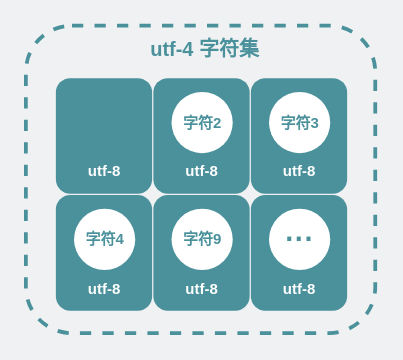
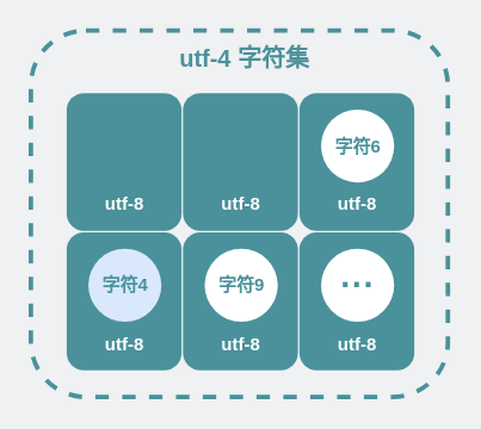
- <mxCell id="10" value="&lt;span&gt;&lt;font color=&quot;#4a919b&quot;&gt;字符2&lt;/font&gt;&lt;/span&gt;" style="ellipse;whiteSpace=wrap;html=1;aspect=fixed;fontColor=#000000;strokeColor=none;fontStyle=1" vertex="1" parent="1"><mxGeometry x="136.5" y="73" width="49" height="49" as="geometry" /></mxCell>
- <mxCell id="17" value="&lt;span&gt;&lt;font color=&quot;#4a919b&quot;&gt;字符3&lt;/font&gt;&lt;/span&gt;" style="ellipse;whiteSpace=wrap;html=1;aspect=fixed;fontColor=#000000;strokeColor=none;fontStyle=1" vertex="1" parent="1"><mxGeometry x="214.5" y="73" width="49" height="49" as="geometry" /></mxCell>
+ <mxCell id="17" value="&lt;span&gt;&lt;font color=&quot;#4a919b&quot;&gt;字符6&lt;/font&gt;&lt;/span&gt;" style="ellipse;whiteSpace=wrap;html=1;aspect=fixed;fontColor=#000000;strokeColor=none;fontStyle=1" vertex="1" parent="1"><mxGeometry x="214.5" y="73" width="49" height="49" as="geometry" /></mxCell>
- <mxCell id="7" value="&lt;span&gt;&lt;font color=&quot;#4a919b&quot;&gt;字符4&lt;/font&gt;&lt;/span&gt;" style="ellipse;whiteSpace=wrap;html=1;aspect=fixed;fontColor=#000000;strokeColor=none;fontStyle=1" vertex="1" parent="1"><mxGeometry x="58.5" y="166.5" width="49" height="49" as="geometry" /></mxCell>
+ <mxCell id="7" value="&lt;span&gt;&lt;font color=&quot;#4a919b&quot;&gt;字符4&lt;/font&gt;&lt;/span&gt;" style="ellipse;whiteSpace=wrap;html=1;aspect=fixed;fontColor=#000000;strokeColor=none;fontStyle=1;fillColor=#dae8fc;" vertex="1" parent="1"><mxGeometry x="58.5" y="166.5" width="49" height="49" as="geometry" /></mxCell>
